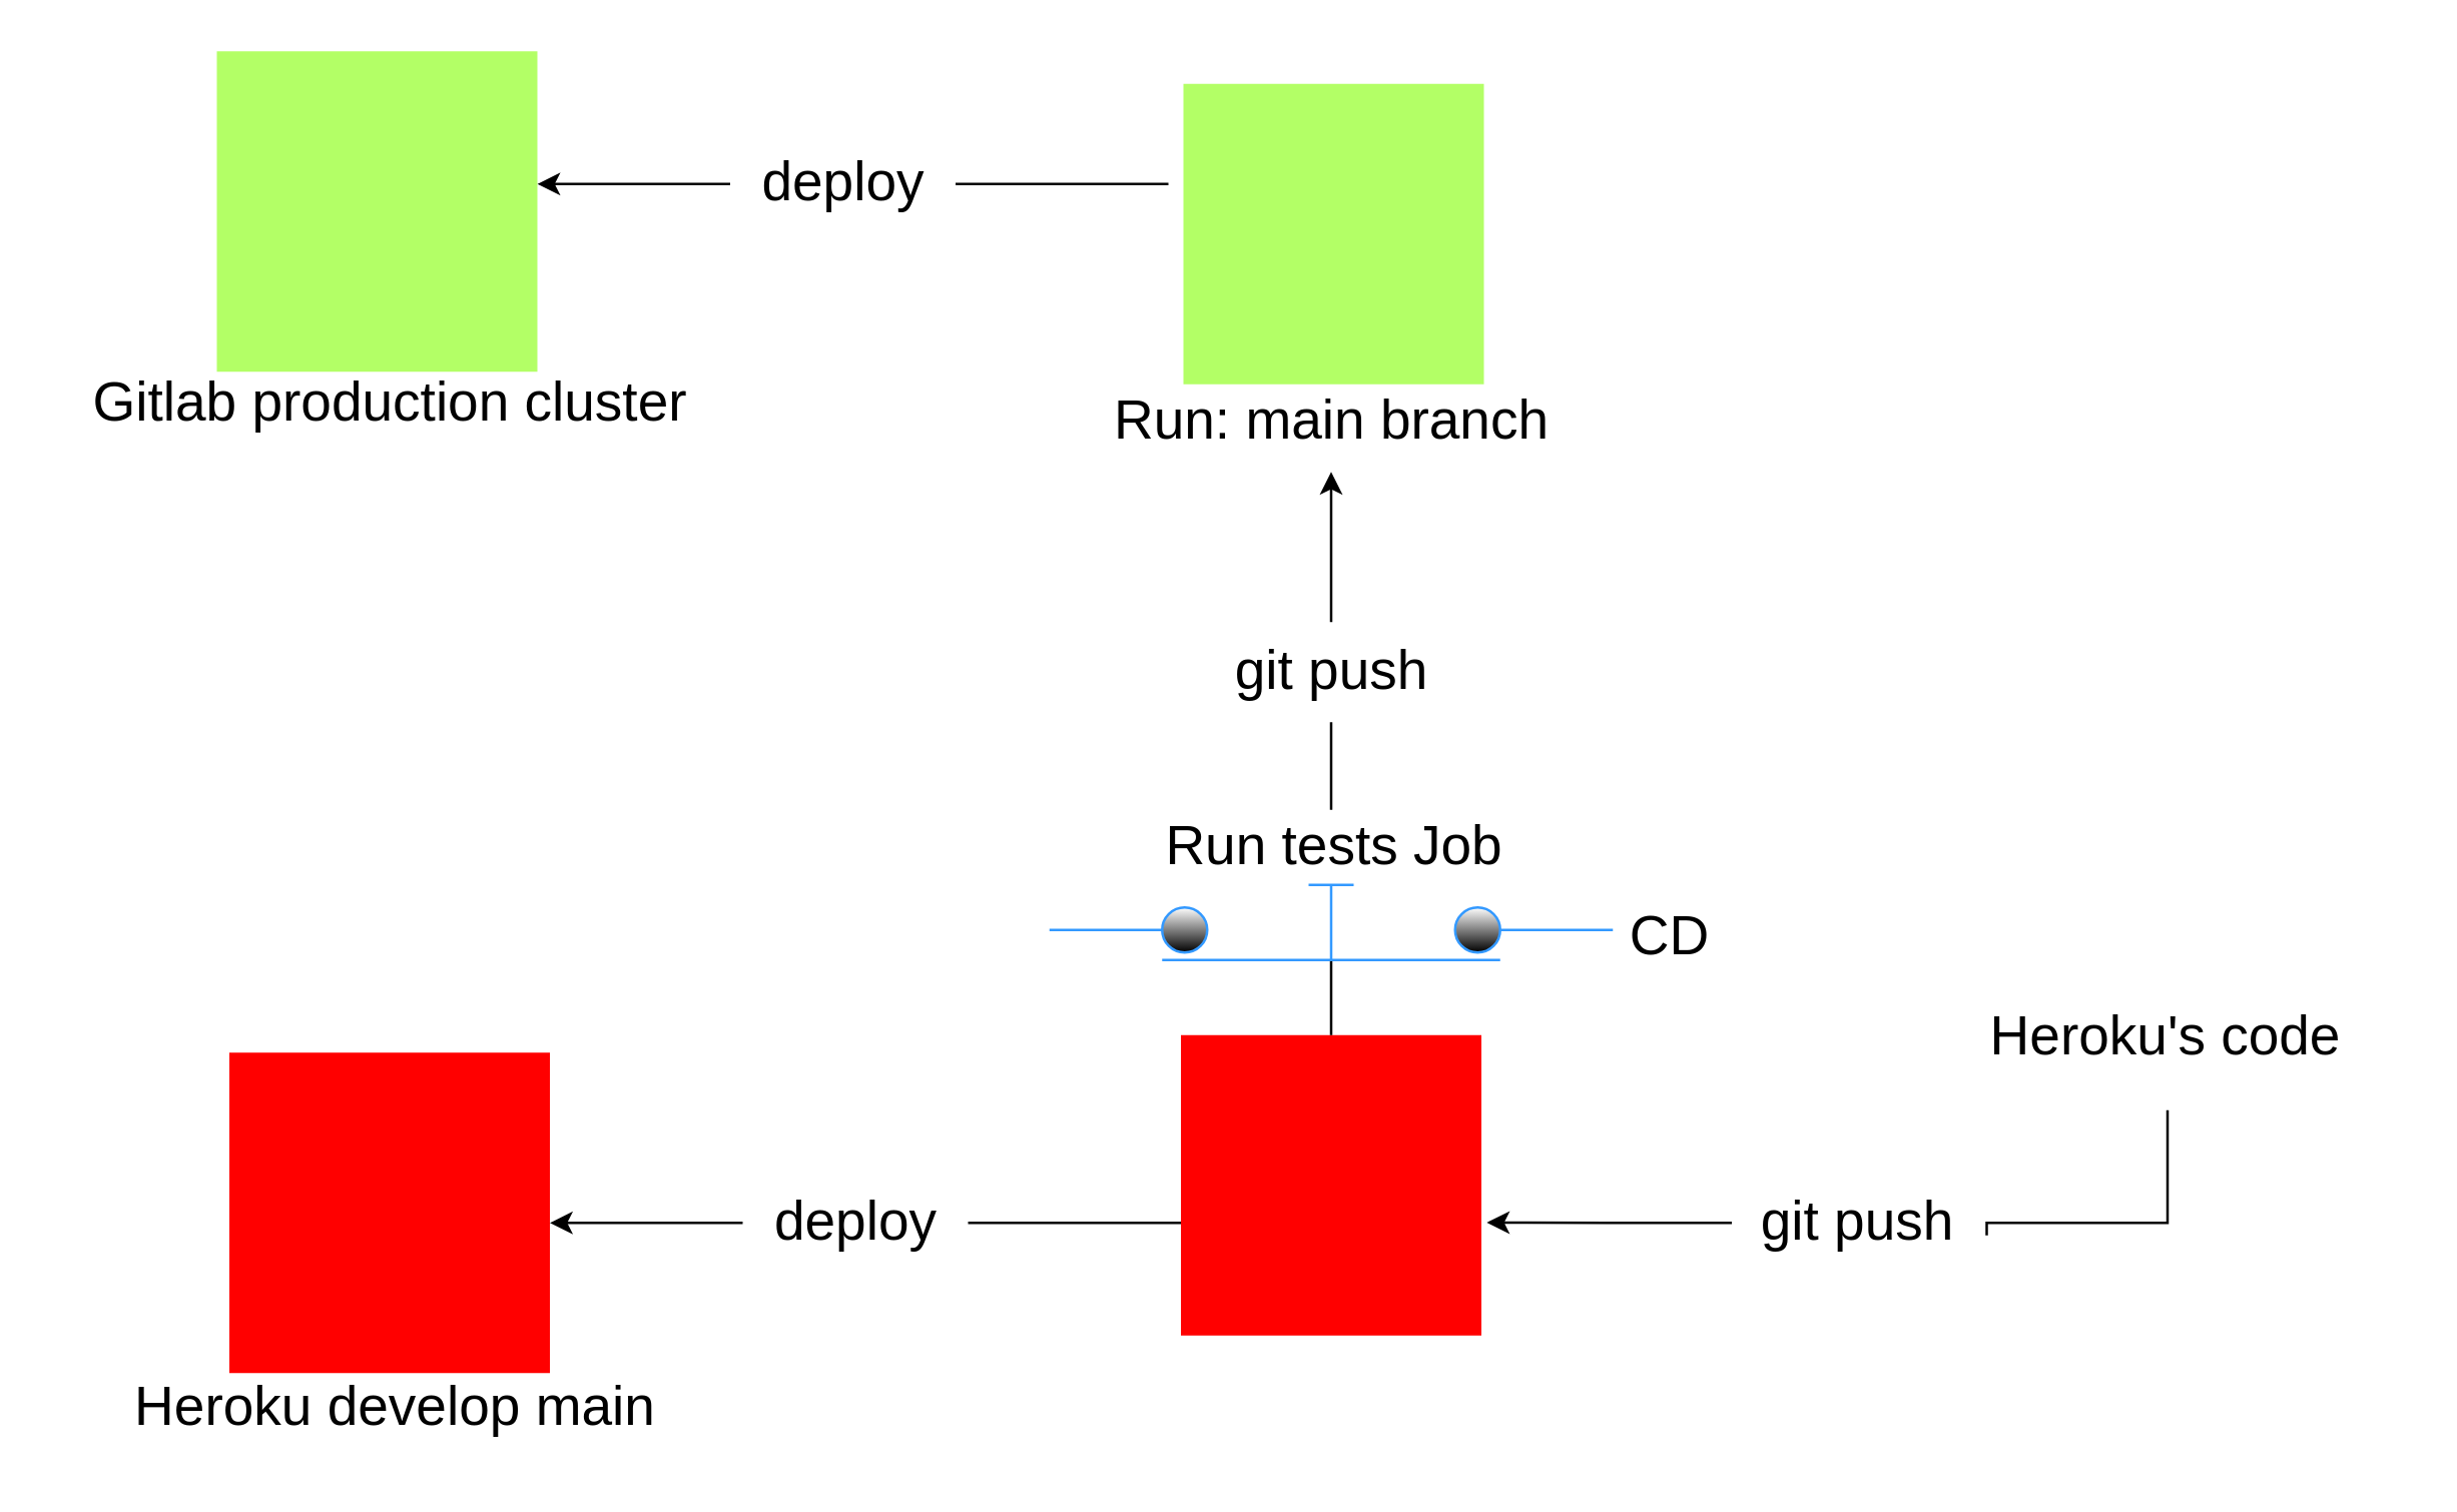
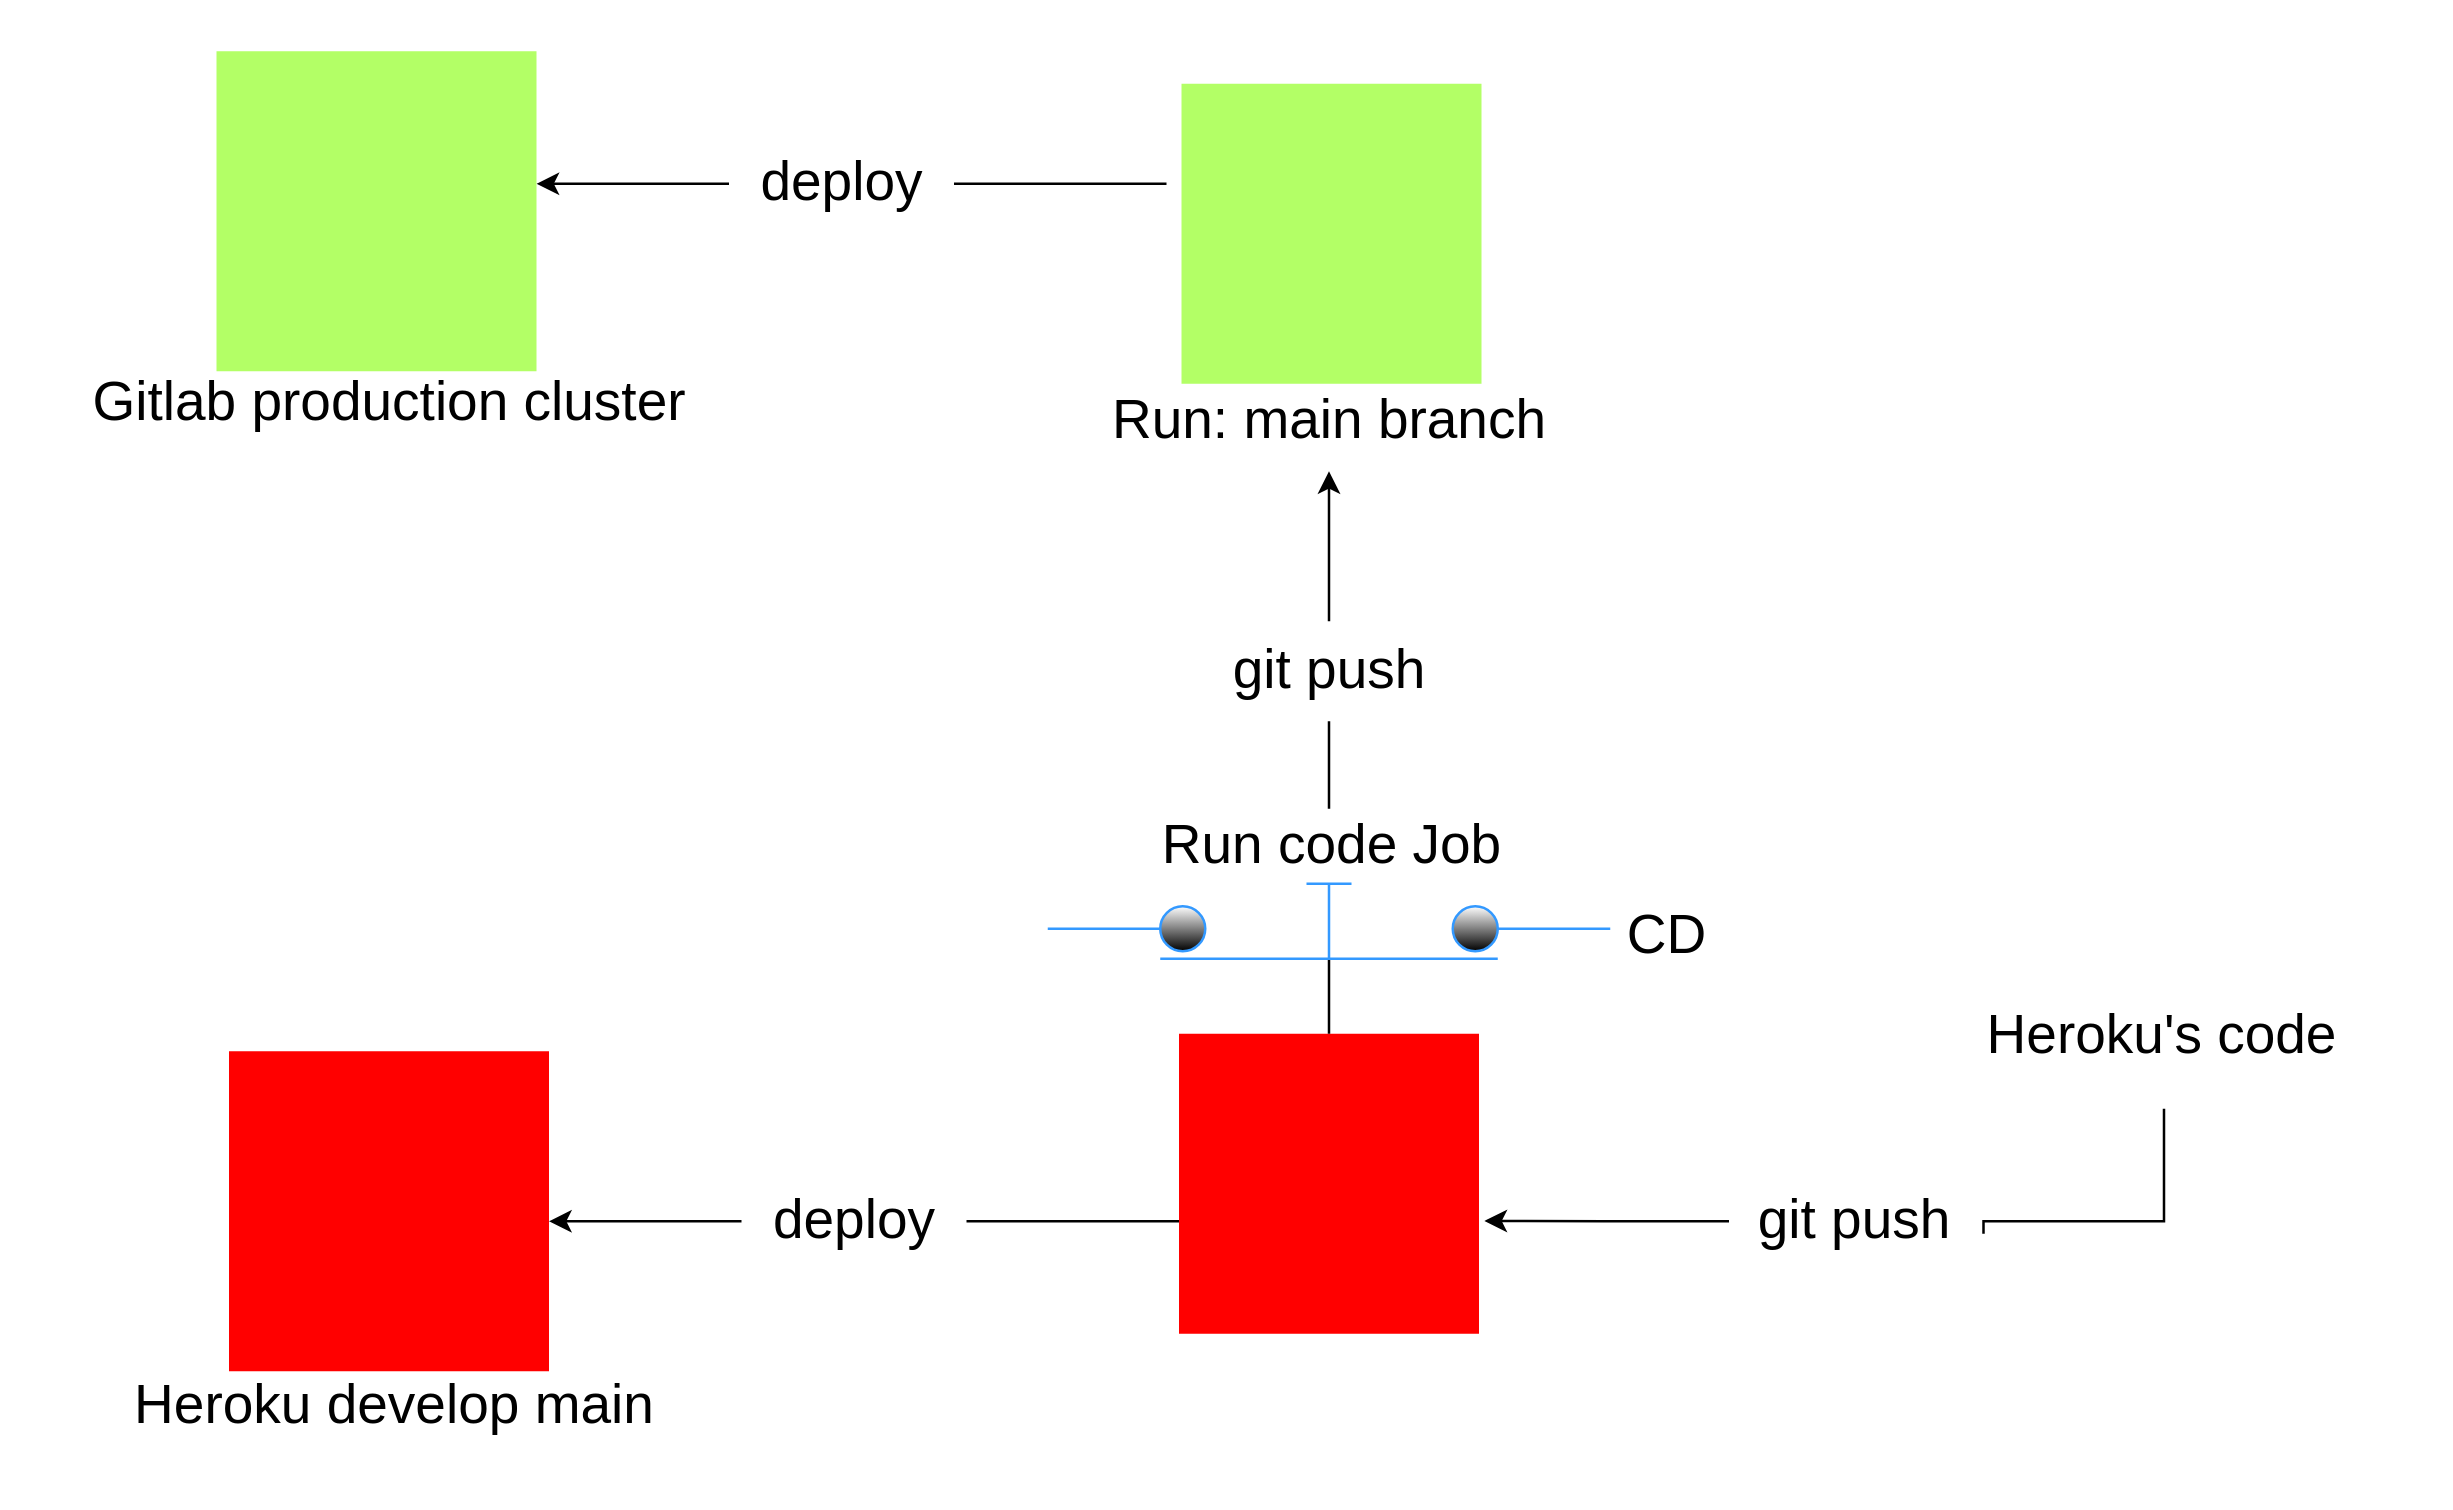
- <mxCell id="24" value="&lt;font style=&quot;font-size: 22px;&quot;&gt;Run tests Job&lt;/font&gt;" style="text;html=1;align=center;verticalAlign=middle;resizable=0;points=[];autosize=1;strokeColor=none;fillColor=none;fontSize=12;" vertex="1" parent="1"><mxGeometry x="452" y="318" width="160" height="40" as="geometry" /></mxCell>
+ <mxCell id="24" value="&lt;font style=&quot;font-size: 22px;&quot;&gt;Run code Job&lt;/font&gt;" style="text;html=1;align=center;verticalAlign=middle;resizable=0;points=[];autosize=1;strokeColor=none;fillColor=none;fontSize=12;" vertex="1" parent="1"><mxGeometry x="452" y="318" width="160" height="40" as="geometry" /></mxCell>
